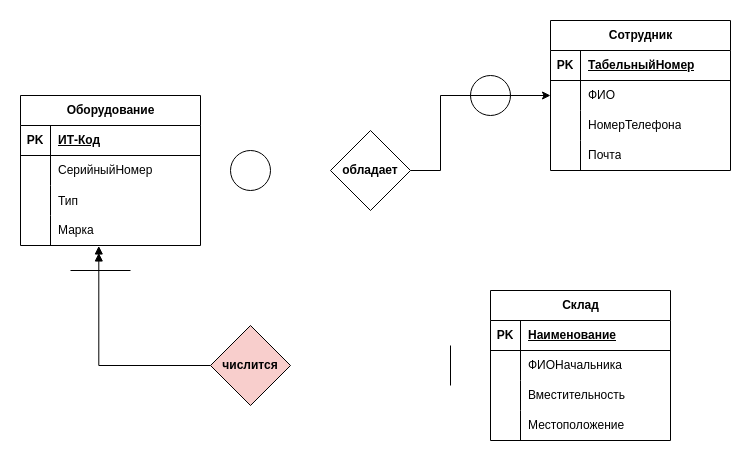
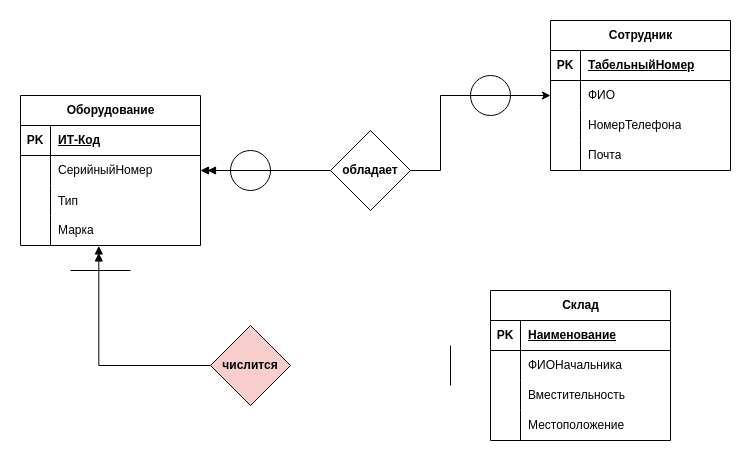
+ <mxCell id="4" value="" style="edgeStyle=orthogonalEdgeStyle;rounded=0;orthogonalLoop=1;jettySize=auto;html=1;startArrow=doubleBlock;startFill=1;endArrow=none;endFill=0;" parent="1" source="5" target="47" edge="1"><mxGeometry relative="1" as="geometry" /></mxCell>
